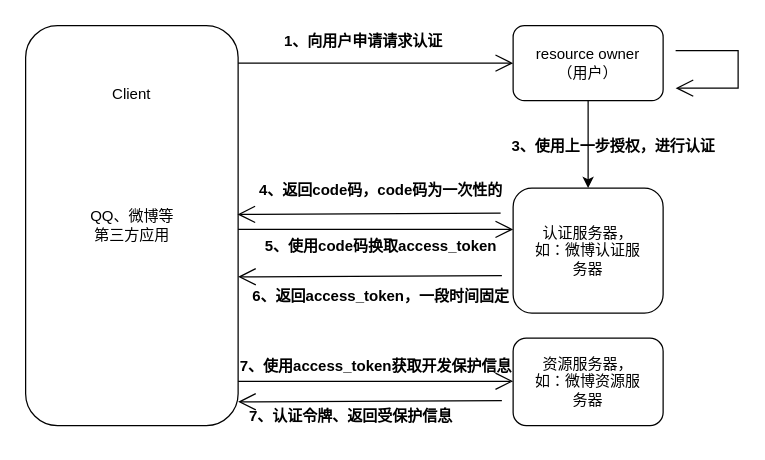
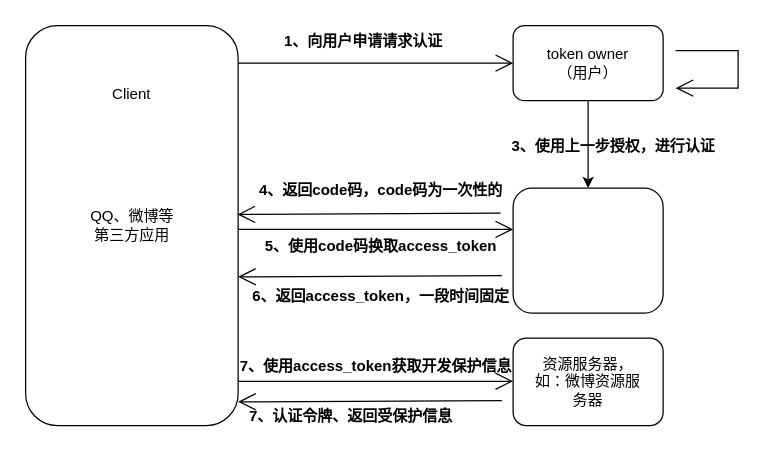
- <mxCell id="7" value="resource owner（用户）" style="text;html=1;strokeColor=none;fillColor=none;align=center;verticalAlign=middle;whiteSpace=wrap;rounded=0;" vertex="1" parent="1"><mxGeometry x="425" y="35" width="90" height="30" as="geometry" /></mxCell>
+ <mxCell id="7" value="token owner（用户）" style="text;html=1;strokeColor=none;fillColor=none;align=center;verticalAlign=middle;whiteSpace=wrap;rounded=0;" vertex="1" parent="1"><mxGeometry x="425" y="35" width="90" height="30" as="geometry" /></mxCell>
- <mxCell id="9" value="认证服务器，如：微博认证服务器" style="text;html=1;strokeColor=none;fillColor=none;align=center;verticalAlign=middle;whiteSpace=wrap;rounded=0;" vertex="1" parent="1"><mxGeometry x="425" y="185" width="90" height="30" as="geometry" /></mxCell>
